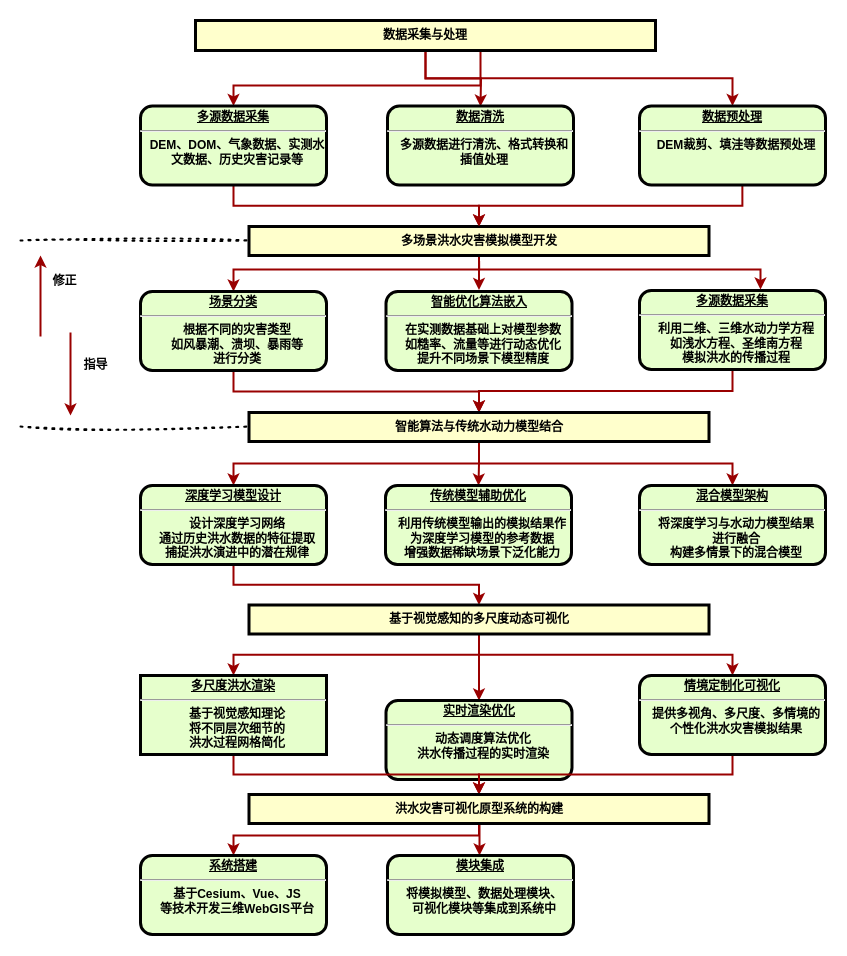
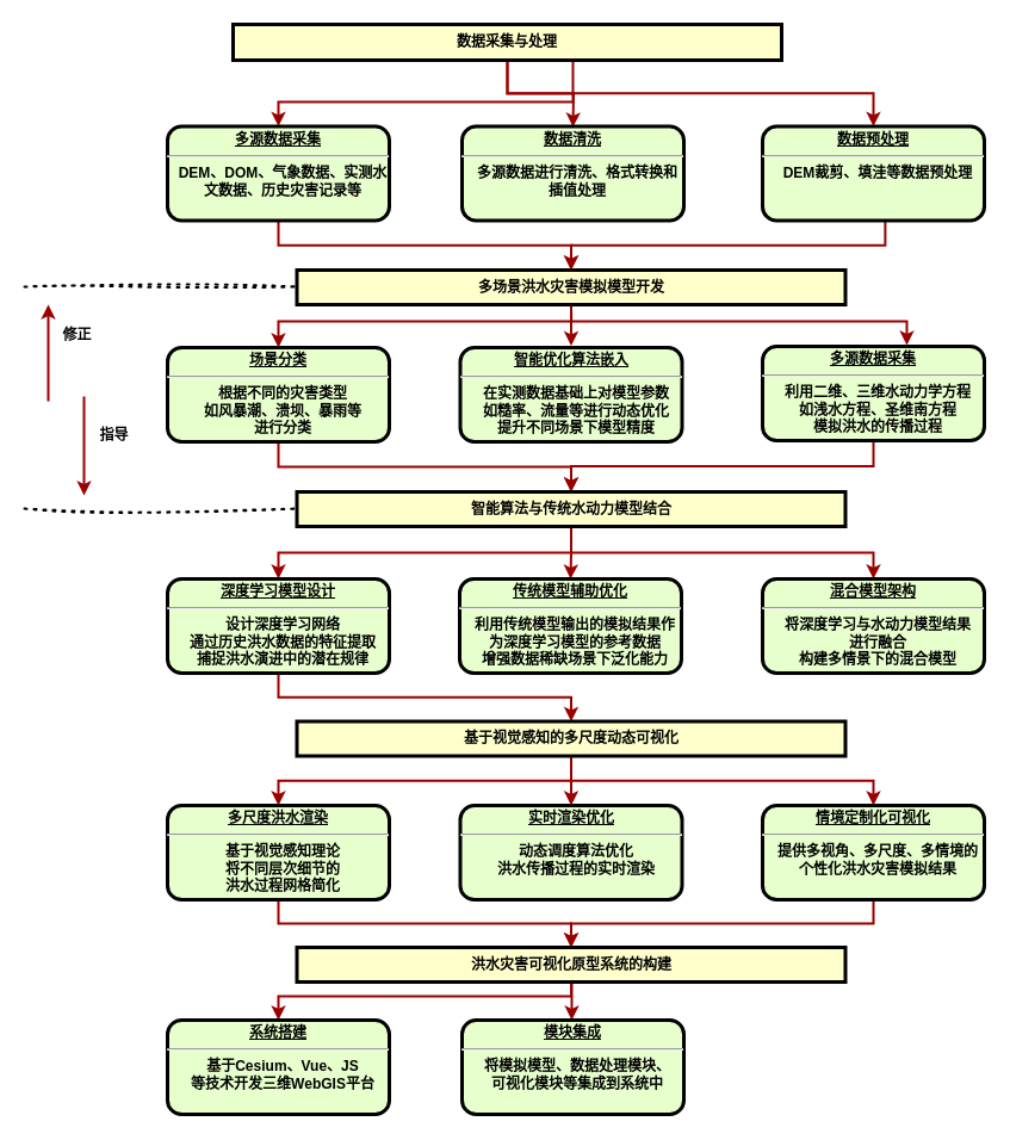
- <mxCell id="34" value="&lt;p style=&quot;margin: 0px; margin-top: 4px; text-align: center; text-decoration: underline;&quot;&gt;&lt;span style=&quot;background-color: initial;&quot;&gt;多尺度洪水渲染&lt;/span&gt;&lt;strong&gt;&lt;br&gt;&lt;/strong&gt;&lt;/p&gt;&lt;hr&gt;&lt;p style=&quot;margin: 0px; margin-left: 8px;&quot;&gt;&lt;span style=&quot;background-color: initial;&quot;&gt;基于视觉感知理论&lt;/span&gt;&lt;/p&gt;&lt;p style=&quot;margin: 0px; margin-left: 8px;&quot;&gt;&lt;span style=&quot;background-color: initial;&quot;&gt;将不同层次细节的&lt;/span&gt;&lt;/p&gt;&lt;p style=&quot;margin: 0px; margin-left: 8px;&quot;&gt;&lt;span style=&quot;background-color: initial;&quot;&gt;洪水过程网格简化&lt;/span&gt;&lt;/p&gt;" style="verticalAlign=middle;align=center;overflow=fill;fontSize=12;fontFamily=Helvetica;html=1;fontStyle=1;strokeWidth=3;fillColor=#E6FFCC;rounded=0;" vertex="1" parent="1"><mxGeometry x="140" y="675" width="186" height="79" as="geometry" /></mxCell>
+ <mxCell id="34" value="&lt;p style=&quot;margin: 0px; margin-top: 4px; text-align: center; text-decoration: underline;&quot;&gt;&lt;span style=&quot;background-color: initial;&quot;&gt;多尺度洪水渲染&lt;/span&gt;&lt;strong&gt;&lt;br&gt;&lt;/strong&gt;&lt;/p&gt;&lt;hr&gt;&lt;p style=&quot;margin: 0px; margin-left: 8px;&quot;&gt;&lt;span style=&quot;background-color: initial;&quot;&gt;基于视觉感知理论&lt;/span&gt;&lt;/p&gt;&lt;p style=&quot;margin: 0px; margin-left: 8px;&quot;&gt;&lt;span style=&quot;background-color: initial;&quot;&gt;将不同层次细节的&lt;/span&gt;&lt;/p&gt;&lt;p style=&quot;margin: 0px; margin-left: 8px;&quot;&gt;&lt;span style=&quot;background-color: initial;&quot;&gt;洪水过程网格简化&lt;/span&gt;&lt;/p&gt;" style="verticalAlign=middle;align=center;overflow=fill;fontSize=12;fontFamily=Helvetica;html=1;rounded=1;fontStyle=1;strokeWidth=3;fillColor=#E6FFCC" vertex="1" parent="1"><mxGeometry x="140" y="675" width="186" height="79" as="geometry" /></mxCell>
- <mxCell id="32" value="&lt;p style=&quot;margin: 0px; margin-top: 4px; text-align: center; text-decoration: underline;&quot;&gt;&lt;span style=&quot;background-color: initial;&quot;&gt;实时渲染优化&lt;/span&gt;&lt;strong&gt;&lt;br&gt;&lt;/strong&gt;&lt;/p&gt;&lt;hr&gt;&lt;p style=&quot;margin: 0px; margin-left: 8px;&quot;&gt;&lt;span style=&quot;background-color: initial;&quot;&gt;动态调度算法优化&lt;/span&gt;&lt;/p&gt;&lt;p style=&quot;margin: 0px; margin-left: 8px;&quot;&gt;&lt;span style=&quot;background-color: initial;&quot;&gt;洪水传播过程的实时渲染&lt;/span&gt;&lt;/p&gt;" style="verticalAlign=middle;align=center;overflow=fill;fontSize=12;fontFamily=Helvetica;html=1;rounded=1;fontStyle=1;strokeWidth=3;fillColor=#E6FFCC" vertex="1" parent="1"><mxGeometry x="385.5" y="700" width="186" height="79" as="geometry" /></mxCell>
+ <mxCell id="32" value="&lt;p style=&quot;margin: 0px; margin-top: 4px; text-align: center; text-decoration: underline;&quot;&gt;&lt;span style=&quot;background-color: initial;&quot;&gt;实时渲染优化&lt;/span&gt;&lt;strong&gt;&lt;br&gt;&lt;/strong&gt;&lt;/p&gt;&lt;hr&gt;&lt;p style=&quot;margin: 0px; margin-left: 8px;&quot;&gt;&lt;span style=&quot;background-color: initial;&quot;&gt;动态调度算法优化&lt;/span&gt;&lt;/p&gt;&lt;p style=&quot;margin: 0px; margin-left: 8px;&quot;&gt;&lt;span style=&quot;background-color: initial;&quot;&gt;洪水传播过程的实时渲染&lt;/span&gt;&lt;/p&gt;" style="verticalAlign=middle;align=center;overflow=fill;fontSize=12;fontFamily=Helvetica;html=1;rounded=1;fontStyle=1;strokeWidth=3;fillColor=#E6FFCC" vertex="1" parent="1"><mxGeometry x="385.5" y="675" width="186" height="79" as="geometry" /></mxCell>
